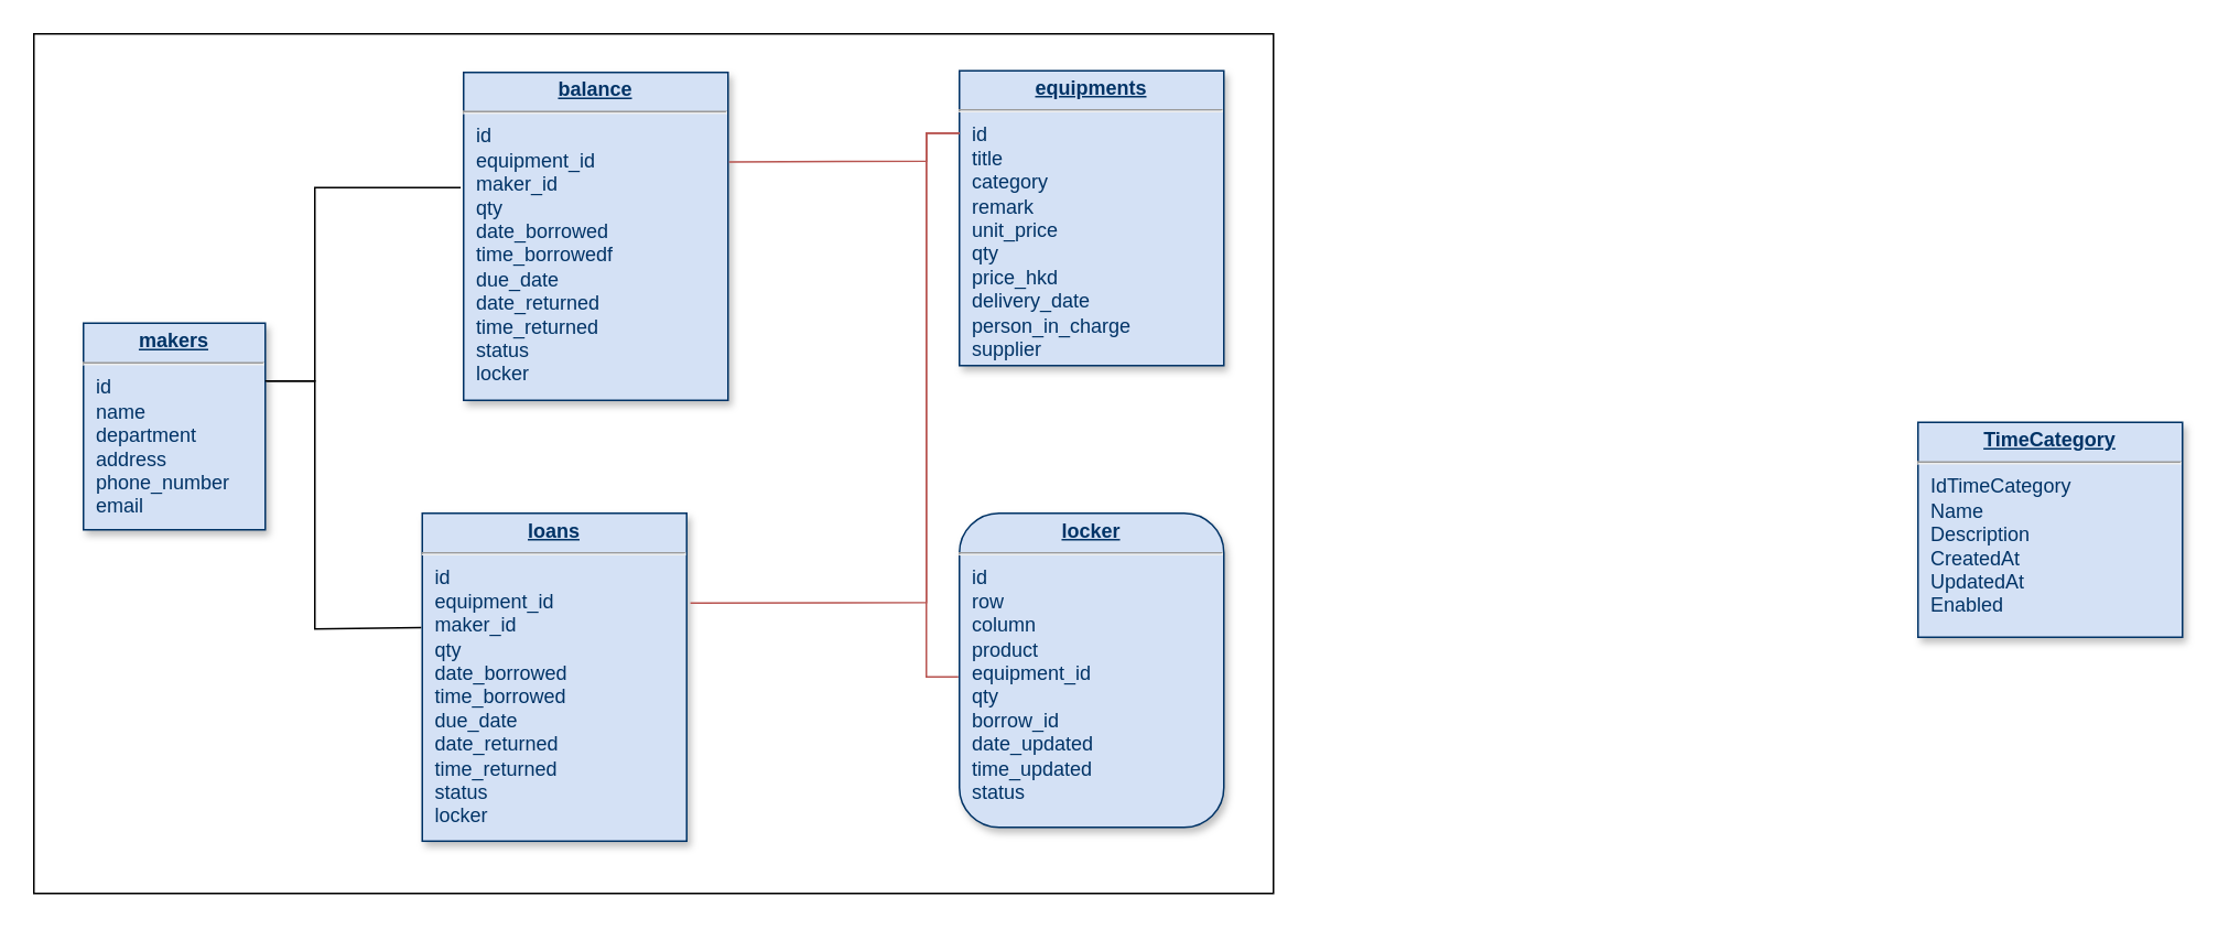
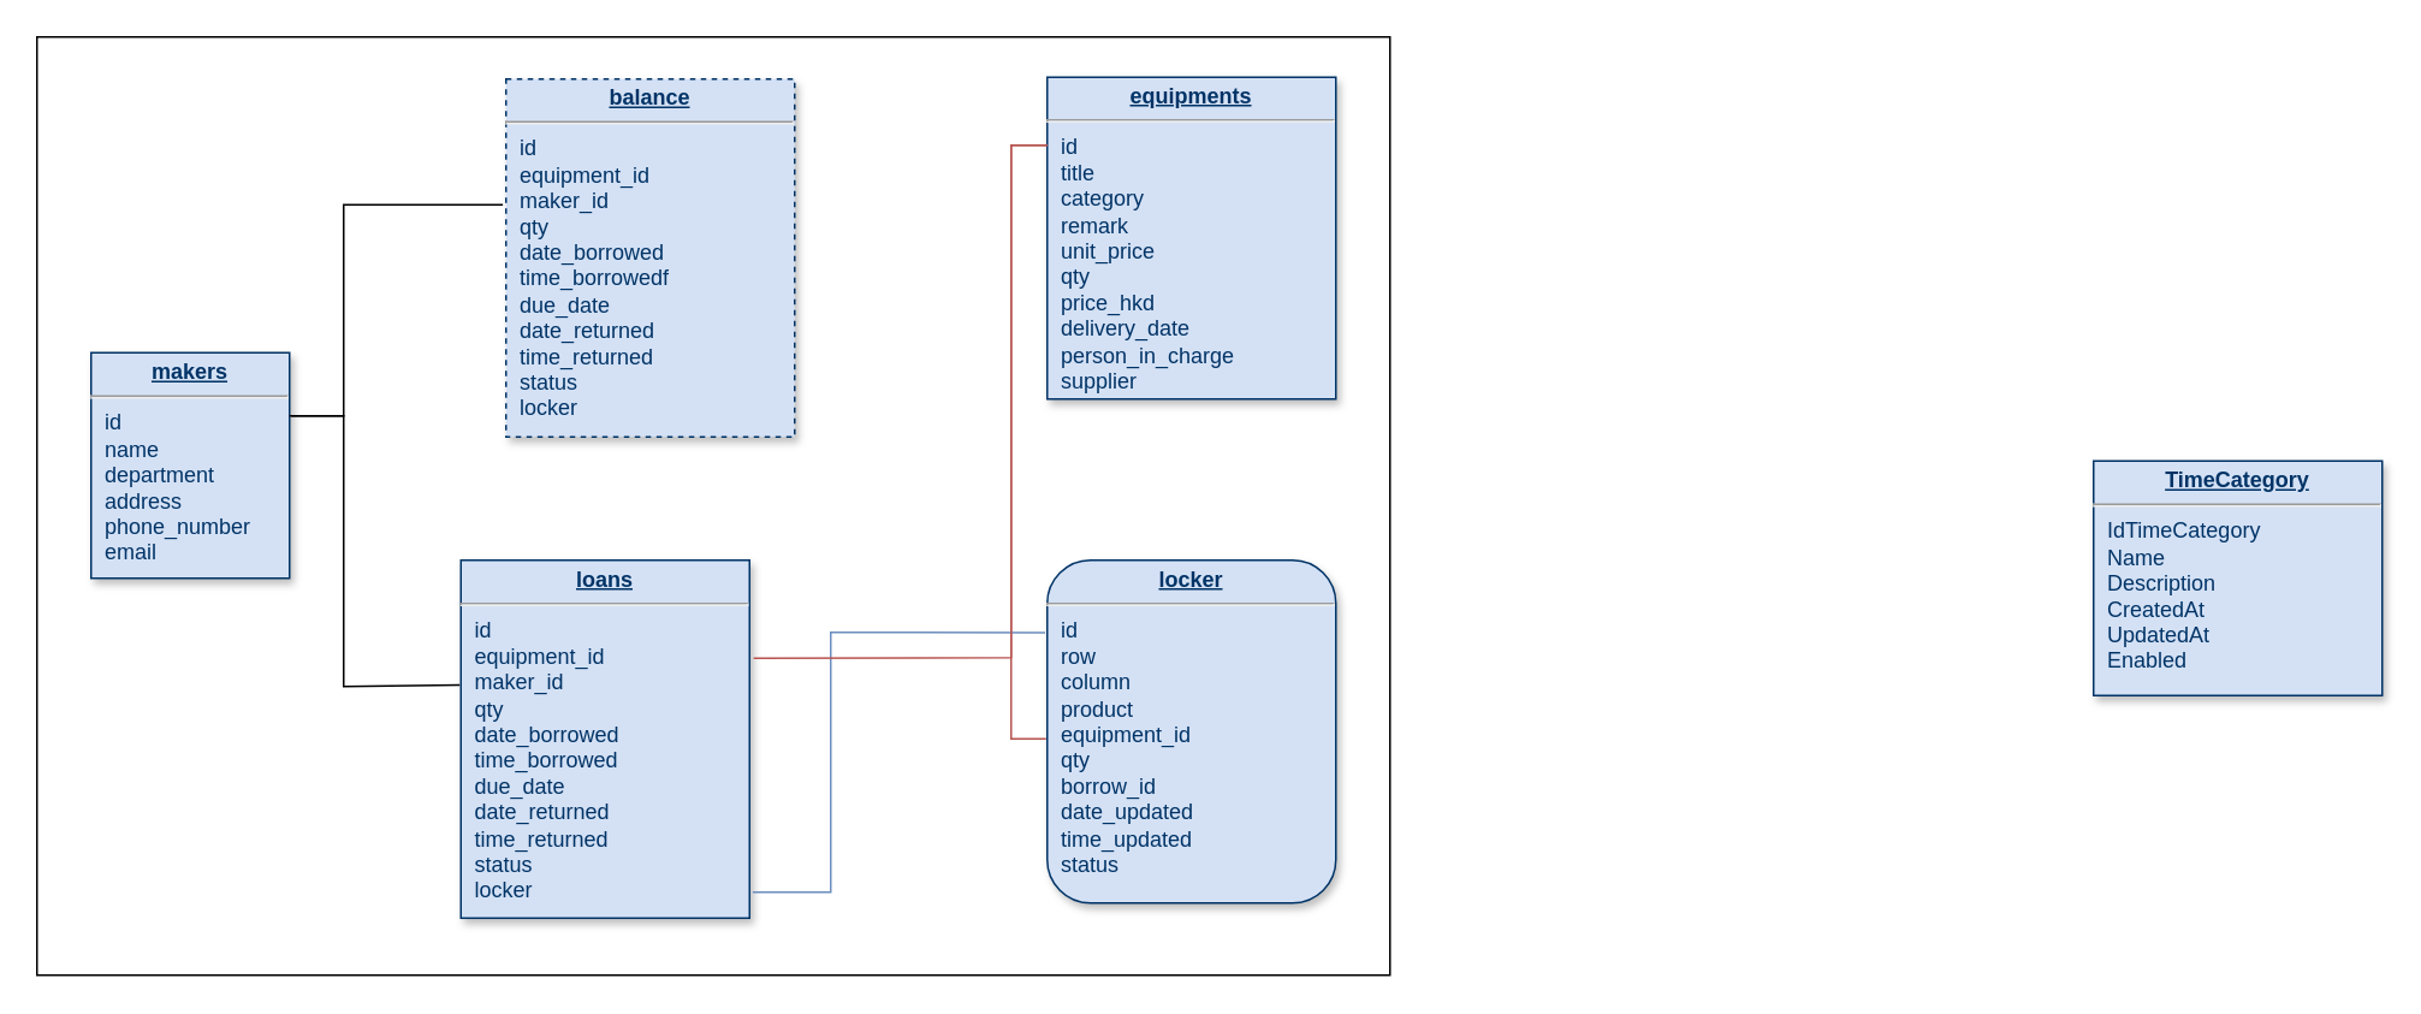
- <mxCell id="10" value="" style="endArrow=none;html=1;rounded=0;exitX=0;exitY=0.211;exitDx=0;exitDy=0;exitPerimeter=0;entryX=1.004;entryY=0.273;entryDx=0;entryDy=0;entryPerimeter=0;fillColor=#f8cecc;strokeColor=#b85450;" edge="1" parent="1" source="4" target="2"><mxGeometry width="50" height="50" relative="1" as="geometry"><mxPoint x="330" y="280" as="sourcePoint" /><mxPoint x="380" y="230" as="targetPoint" /><Array as="points"><mxPoint x="560" y="80" /><mxPoint x="560" y="97" /></Array></mxGeometry></mxCell>
- <mxCell id="2" value="&lt;p style=&quot;margin: 0px; margin-top: 4px; text-align: center; text-decoration: underline;&quot;&gt;&lt;strong&gt;balance&lt;/strong&gt;&lt;/p&gt;&lt;hr&gt;&lt;p style=&quot;margin: 0px; margin-left: 8px;&quot;&gt;id&lt;br&gt;&lt;/p&gt;&lt;p style=&quot;margin: 0px; margin-left: 8px;&quot;&gt;&lt;span style=&quot;background-color: initial;&quot;&gt;equipment_id&lt;/span&gt;&lt;/p&gt;&lt;p style=&quot;margin: 0px; margin-left: 8px;&quot;&gt;&lt;span style=&quot;background-color: initial;&quot;&gt;maker_id&lt;/span&gt;&lt;/p&gt;&lt;p style=&quot;margin: 0px; margin-left: 8px;&quot;&gt;&lt;span style=&quot;background-color: initial;&quot;&gt;qty&lt;/span&gt;&lt;/p&gt;&lt;p style=&quot;margin: 0px; margin-left: 8px;&quot;&gt;&lt;span style=&quot;background-color: initial;&quot;&gt;date_borrowed&lt;/span&gt;&lt;/p&gt;&lt;p style=&quot;margin: 0px; margin-left: 8px;&quot;&gt;&lt;span style=&quot;background-color: initial;&quot;&gt;time_borrowedf&lt;/span&gt;&lt;/p&gt;&lt;p style=&quot;margin: 0px; margin-left: 8px;&quot;&gt;&lt;span style=&quot;background-color: initial;&quot;&gt;due_date&lt;/span&gt;&lt;/p&gt;&lt;p style=&quot;margin: 0px; margin-left: 8px;&quot;&gt;&lt;span style=&quot;background-color: initial;&quot;&gt;date_returned&lt;/span&gt;&lt;/p&gt;&lt;p style=&quot;margin: 0px; margin-left: 8px;&quot;&gt;&lt;span style=&quot;background-color: initial;&quot;&gt;time_returned&lt;/span&gt;&lt;/p&gt;&lt;p style=&quot;margin: 0px; margin-left: 8px;&quot;&gt;&lt;span style=&quot;background-color: initial;&quot;&gt;status&lt;/span&gt;&lt;/p&gt;&lt;p style=&quot;margin: 0px; margin-left: 8px;&quot;&gt;&lt;span style=&quot;background-color: initial;&quot;&gt;locker&lt;/span&gt;&lt;/p&gt;" style="verticalAlign=top;align=left;overflow=fill;fontSize=12;fontFamily=Helvetica;html=1;strokeColor=#003366;shadow=1;fillColor=#D4E1F5;fontColor=#003366" parent="1" vertex="1"><mxGeometry x="280" y="43.32" width="160" height="198.36" as="geometry" /></mxCell>
+ <mxCell id="2" value="&lt;p style=&quot;margin: 0px; margin-top: 4px; text-align: center; text-decoration: underline;&quot;&gt;&lt;strong&gt;balance&lt;/strong&gt;&lt;/p&gt;&lt;hr&gt;&lt;p style=&quot;margin: 0px; margin-left: 8px;&quot;&gt;id&lt;br&gt;&lt;/p&gt;&lt;p style=&quot;margin: 0px; margin-left: 8px;&quot;&gt;&lt;span style=&quot;background-color: initial;&quot;&gt;equipment_id&lt;/span&gt;&lt;/p&gt;&lt;p style=&quot;margin: 0px; margin-left: 8px;&quot;&gt;&lt;span style=&quot;background-color: initial;&quot;&gt;maker_id&lt;/span&gt;&lt;/p&gt;&lt;p style=&quot;margin: 0px; margin-left: 8px;&quot;&gt;&lt;span style=&quot;background-color: initial;&quot;&gt;qty&lt;/span&gt;&lt;/p&gt;&lt;p style=&quot;margin: 0px; margin-left: 8px;&quot;&gt;&lt;span style=&quot;background-color: initial;&quot;&gt;date_borrowed&lt;/span&gt;&lt;/p&gt;&lt;p style=&quot;margin: 0px; margin-left: 8px;&quot;&gt;&lt;span style=&quot;background-color: initial;&quot;&gt;time_borrowedf&lt;/span&gt;&lt;/p&gt;&lt;p style=&quot;margin: 0px; margin-left: 8px;&quot;&gt;&lt;span style=&quot;background-color: initial;&quot;&gt;due_date&lt;/span&gt;&lt;/p&gt;&lt;p style=&quot;margin: 0px; margin-left: 8px;&quot;&gt;&lt;span style=&quot;background-color: initial;&quot;&gt;date_returned&lt;/span&gt;&lt;/p&gt;&lt;p style=&quot;margin: 0px; margin-left: 8px;&quot;&gt;&lt;span style=&quot;background-color: initial;&quot;&gt;time_returned&lt;/span&gt;&lt;/p&gt;&lt;p style=&quot;margin: 0px; margin-left: 8px;&quot;&gt;&lt;span style=&quot;background-color: initial;&quot;&gt;status&lt;/span&gt;&lt;/p&gt;&lt;p style=&quot;margin: 0px; margin-left: 8px;&quot;&gt;&lt;span style=&quot;background-color: initial;&quot;&gt;locker&lt;/span&gt;&lt;/p&gt;" style="verticalAlign=top;align=left;overflow=fill;fontSize=12;fontFamily=Helvetica;html=1;strokeColor=#003366;shadow=1;fillColor=#D4E1F5;fontColor=#003366;dashed=1;" parent="1" vertex="1"><mxGeometry x="280" y="43.32" width="160" height="198.36" as="geometry" /></mxCell>
+ <mxCell id="12" value="" style="endArrow=none;html=1;rounded=0;entryX=-0.007;entryY=0.211;entryDx=0;entryDy=0;entryPerimeter=0;exitX=1.011;exitY=0.928;exitDx=0;exitDy=0;exitPerimeter=0;fillColor=#dae8fc;strokeColor=#6c8ebf;" edge="1" parent="1" source="5" target="7"><mxGeometry width="50" height="50" relative="1" as="geometry"><mxPoint x="591" y="448" as="sourcePoint" /><mxPoint x="451" y="120" as="targetPoint" /><Array as="points"><mxPoint x="460" y="494" /><mxPoint x="460" y="350" /></Array></mxGeometry></mxCell>
